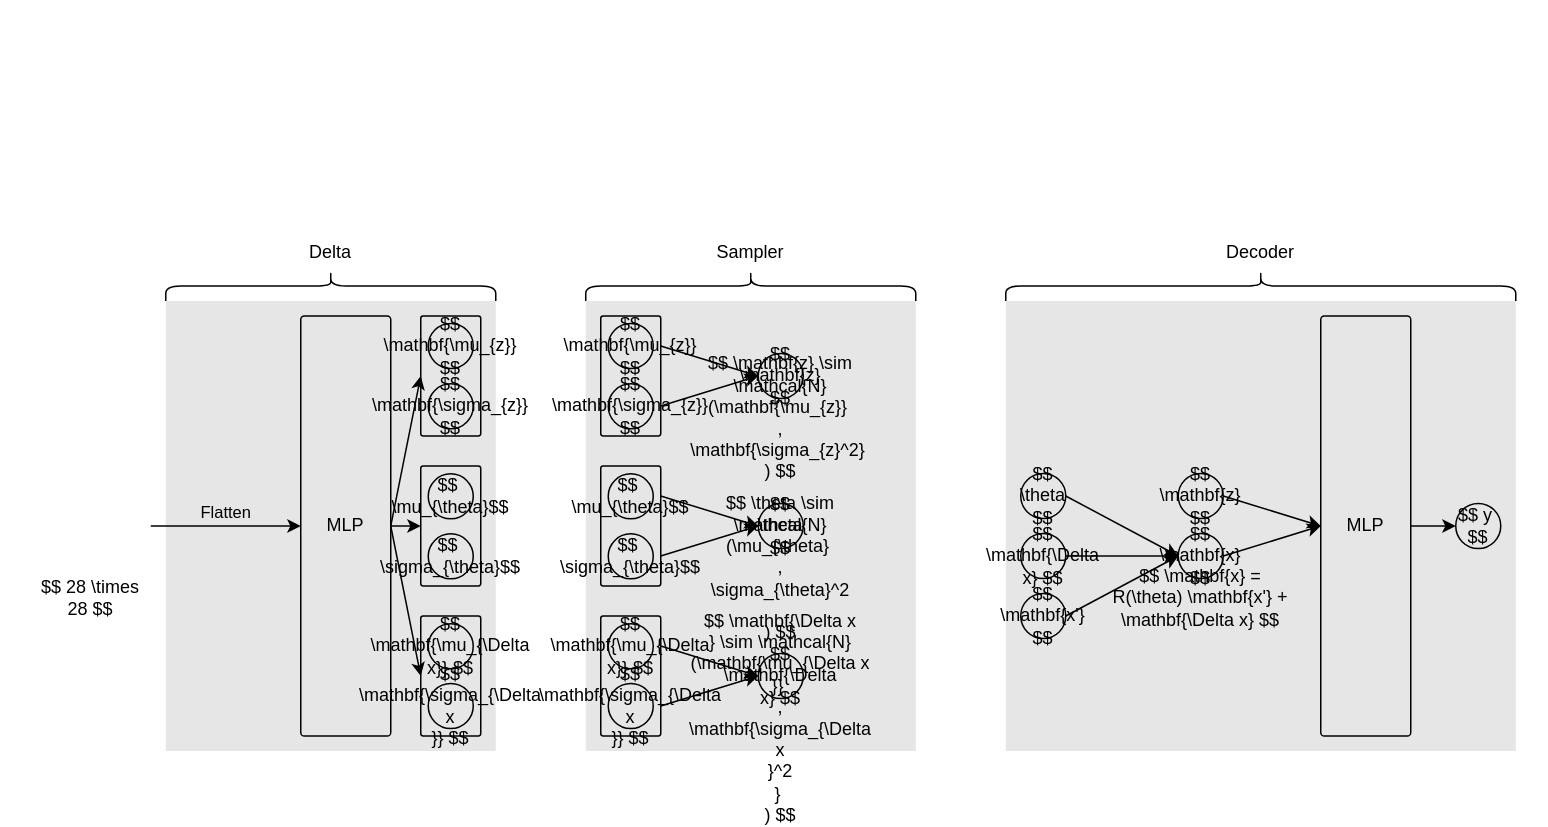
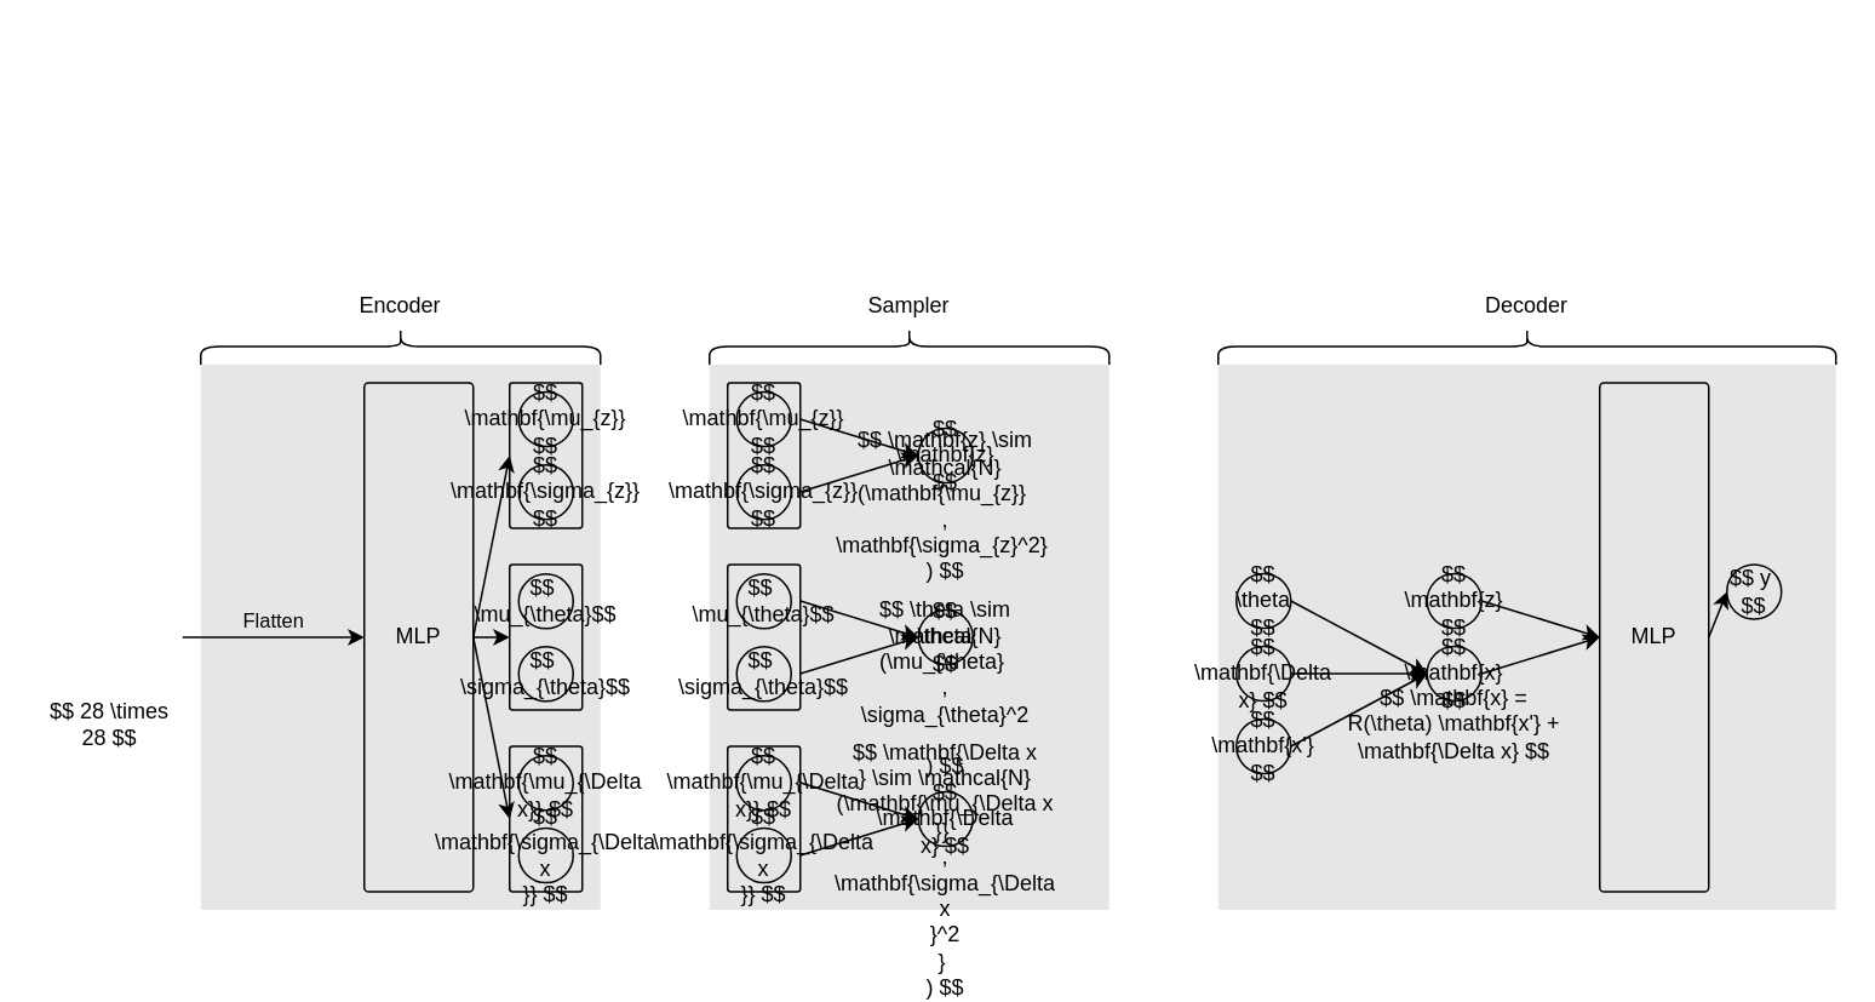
- <mxCell id="60" value="Delta" style="rounded=0;whiteSpace=wrap;html=1;fillColor=none;strokeColor=none;" parent="1" vertex="1"><mxGeometry x="180" y="160" width="80" height="15" as="geometry" /></mxCell>
+ <mxCell id="60" value="Encoder" style="rounded=0;whiteSpace=wrap;html=1;fillColor=none;strokeColor=none;" parent="1" vertex="1"><mxGeometry x="180" y="160" width="80" height="15" as="geometry" /></mxCell>
- <mxCell id="58" value="$$ y&amp;nbsp; $$" style="ellipse;whiteSpace=wrap;html=1;aspect=fixed;fillColor=none;" parent="1" vertex="1"><mxGeometry x="970" y="335" width="30" height="30" as="geometry" /></mxCell>
+ <mxCell id="58" value="$$ y&amp;nbsp; $$" style="ellipse;whiteSpace=wrap;html=1;aspect=fixed;fillColor=none;" parent="1" vertex="1"><mxGeometry x="950" y="310" width="30" height="30" as="geometry" /></mxCell>
